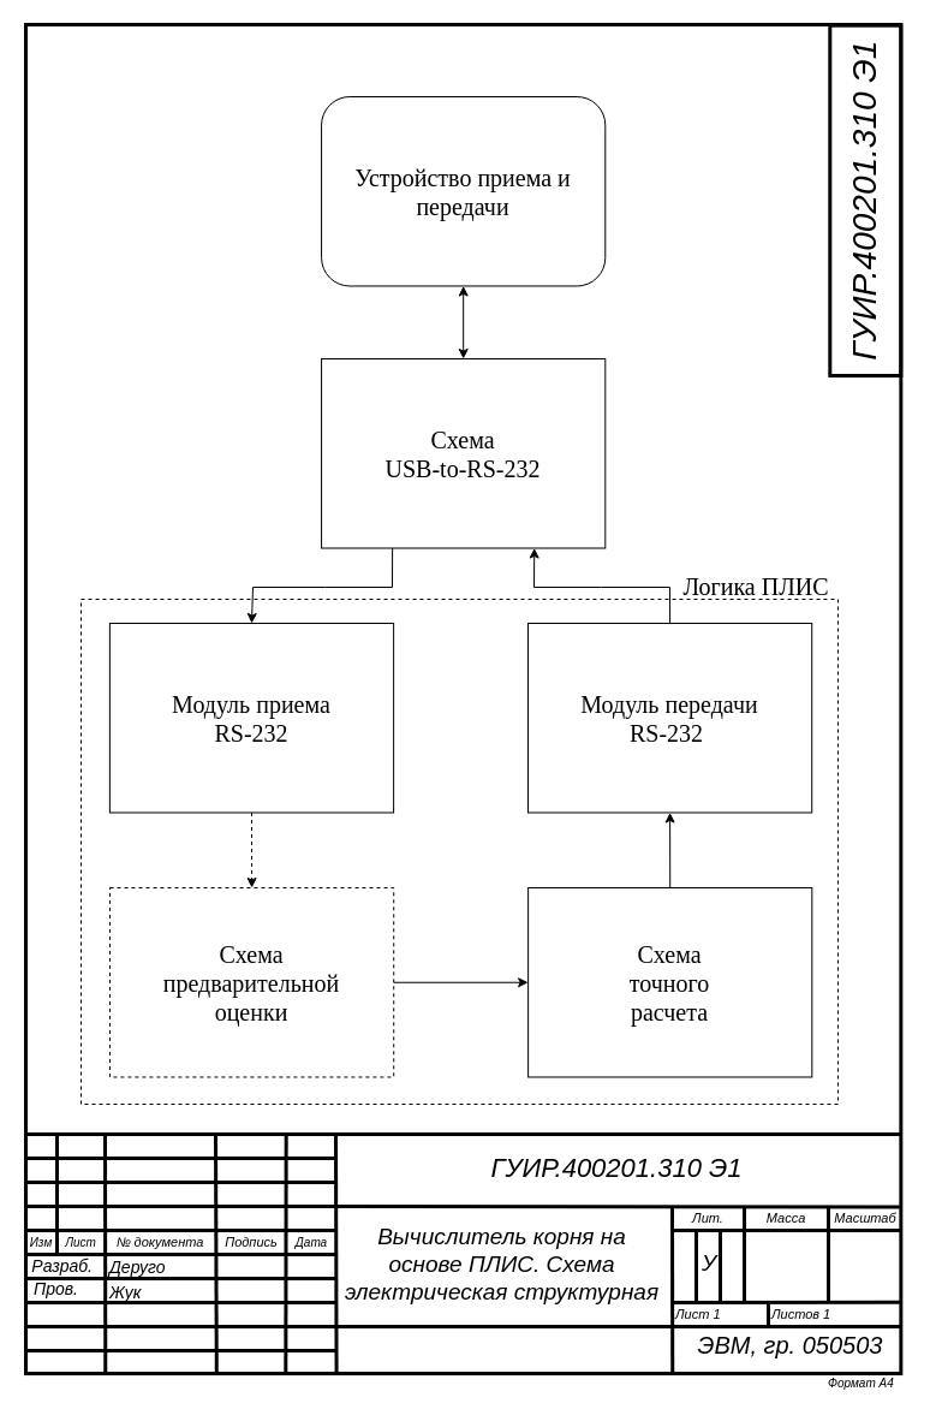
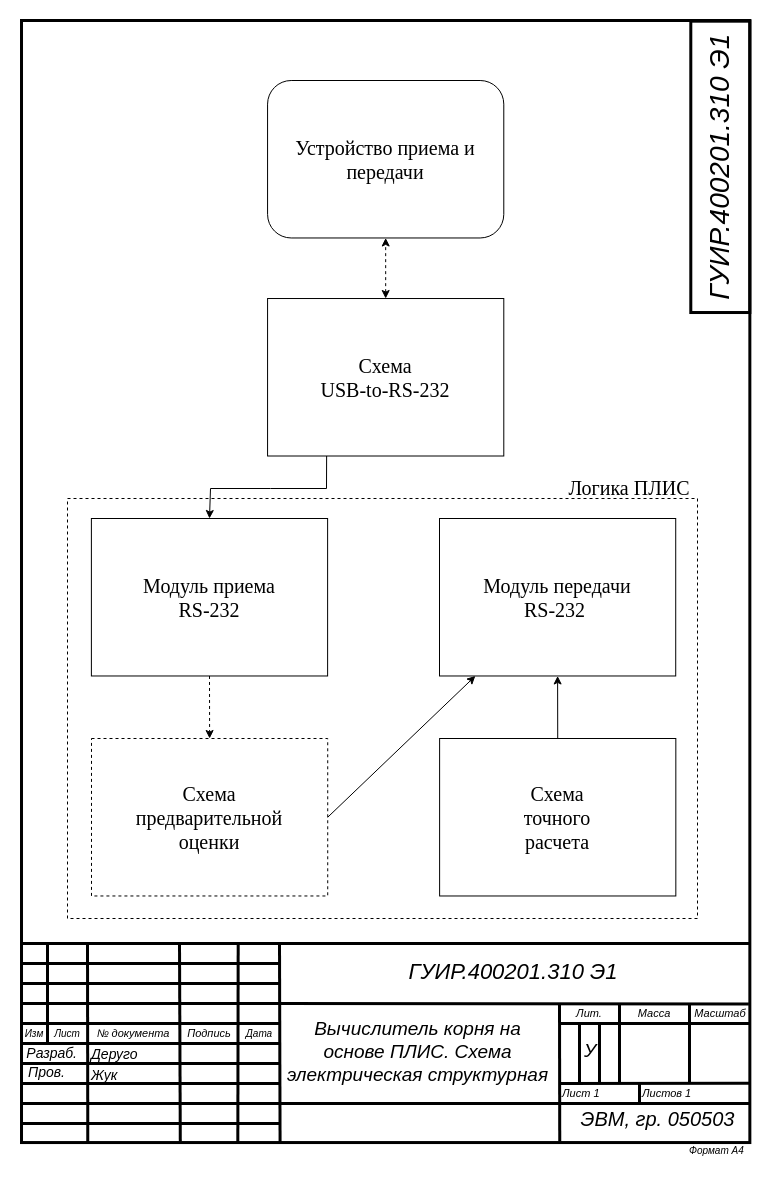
- <mxCell id="50" value="" style="endArrow=classic;startArrow=classic;html=1;fontSize=19;entryX=0.5;entryY=1;entryDx=0;entryDy=0;exitX=0.5;exitY=0;exitDx=0;exitDy=0;" parent="1" source="51" target="49" edge="1"><mxGeometry width="50" height="50" relative="1" as="geometry"><mxPoint x="340" y="468" as="sourcePoint" /><mxPoint x="390" y="418" as="targetPoint" /></mxGeometry></mxCell>
+ <mxCell id="50" value="" style="endArrow=classic;startArrow=classic;html=1;fontSize=19;entryX=0.5;entryY=1;entryDx=0;entryDy=0;exitX=0.5;exitY=0;exitDx=0;exitDy=0;dashed=1;" parent="1" source="51" target="49" edge="1"><mxGeometry width="50" height="50" relative="1" as="geometry"><mxPoint x="340" y="468" as="sourcePoint" /><mxPoint x="390" y="418" as="targetPoint" /></mxGeometry></mxCell>
- <mxCell id="55" value="" style="endArrow=classic;html=1;exitX=0.5;exitY=0;exitDx=0;exitDy=0;rounded=0;entryX=0.75;entryY=1;entryDx=0;entryDy=0;" parent="1" source="54" target="51" edge="1"><mxGeometry width="50" height="50" relative="1" as="geometry"><mxPoint x="600.005" y="448" as="sourcePoint" /><mxPoint x="548" y="518" as="targetPoint" /><Array as="points"><mxPoint x="557" y="488" /><mxPoint x="500" y="488" /><mxPoint x="444" y="488" /></Array></mxGeometry></mxCell>
- <mxCell id="60" value="" style="endArrow=classic;html=1;exitX=1;exitY=0.5;exitDx=0;exitDy=0;entryX=0;entryY=0.5;entryDx=0;entryDy=0;" parent="1" source="56" target="57" edge="1"><mxGeometry width="50" height="50" relative="1" as="geometry"><mxPoint x="420" y="818" as="sourcePoint" /><mxPoint x="470" y="768" as="targetPoint" /></mxGeometry></mxCell>
+ <mxCell id="60" value="" style="endArrow=classic;html=1;exitX=1;exitY=0.5;exitDx=0;exitDy=0;" parent="1" source="56" target="54" edge="1"><mxGeometry width="50" height="50" relative="1" as="geometry"><mxPoint x="420" y="818" as="sourcePoint" /><mxPoint x="470" y="768" as="targetPoint" /></mxGeometry></mxCell>
